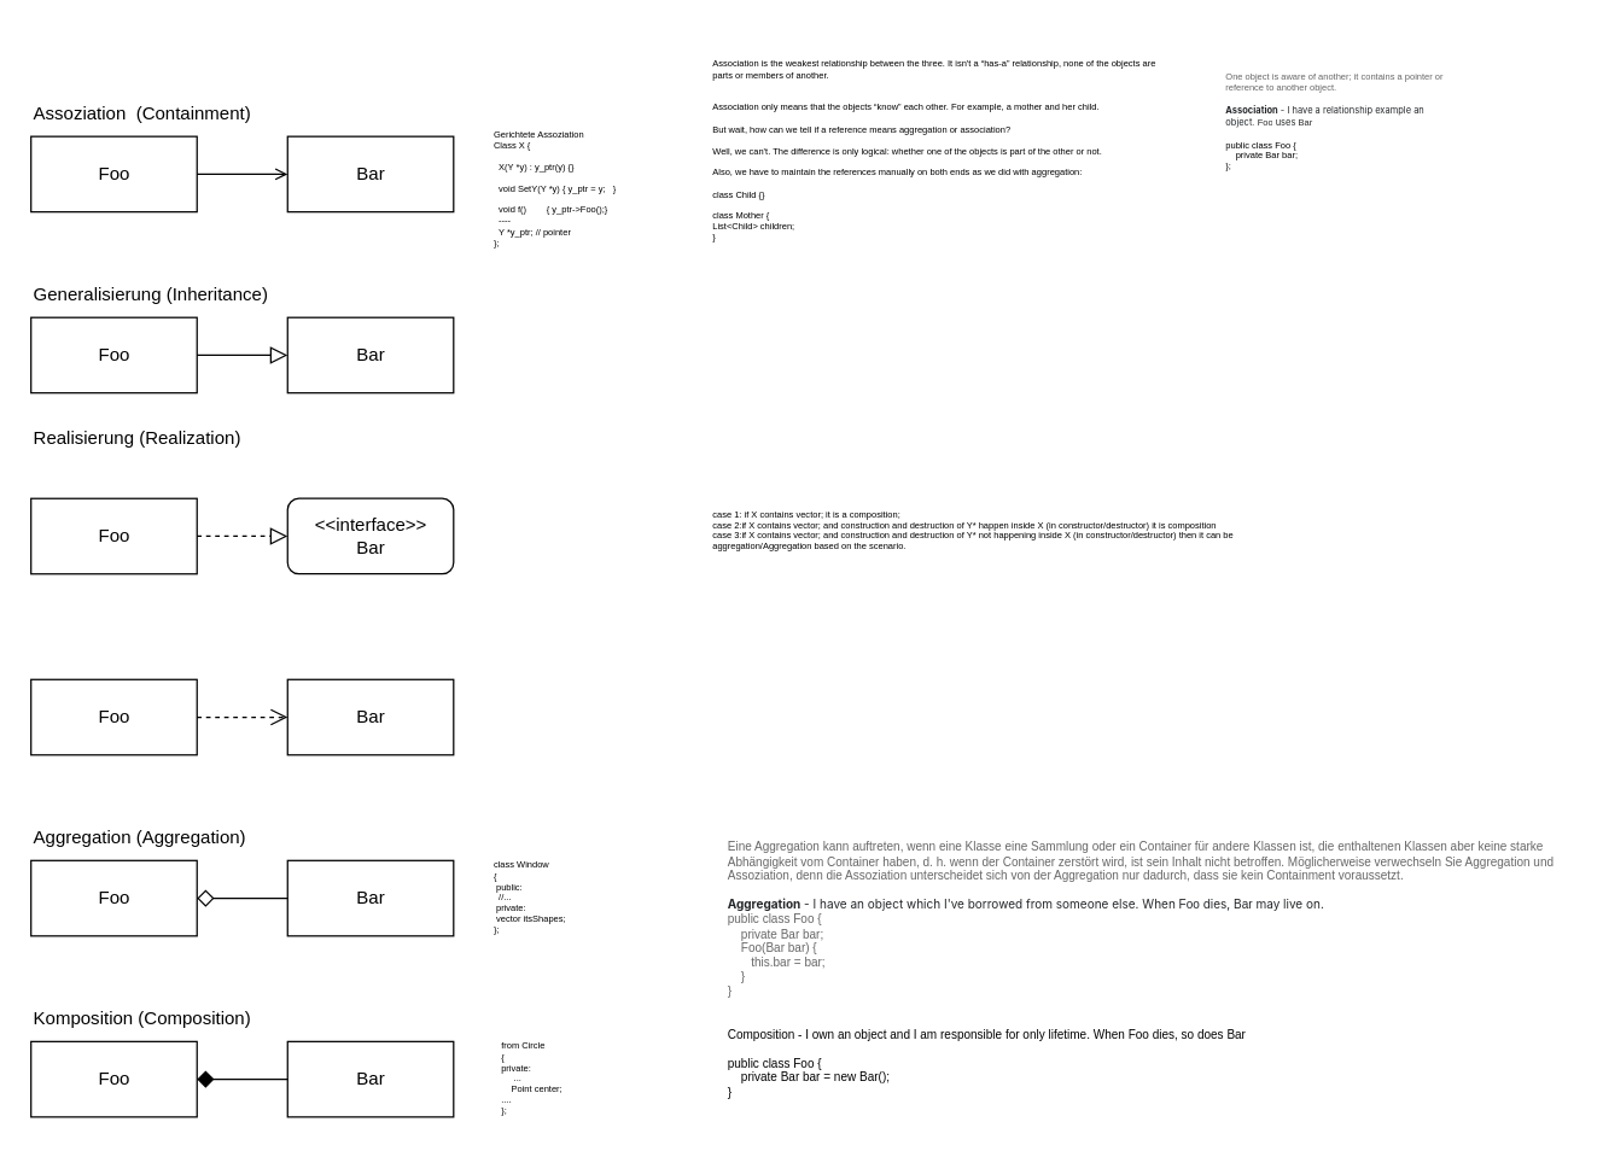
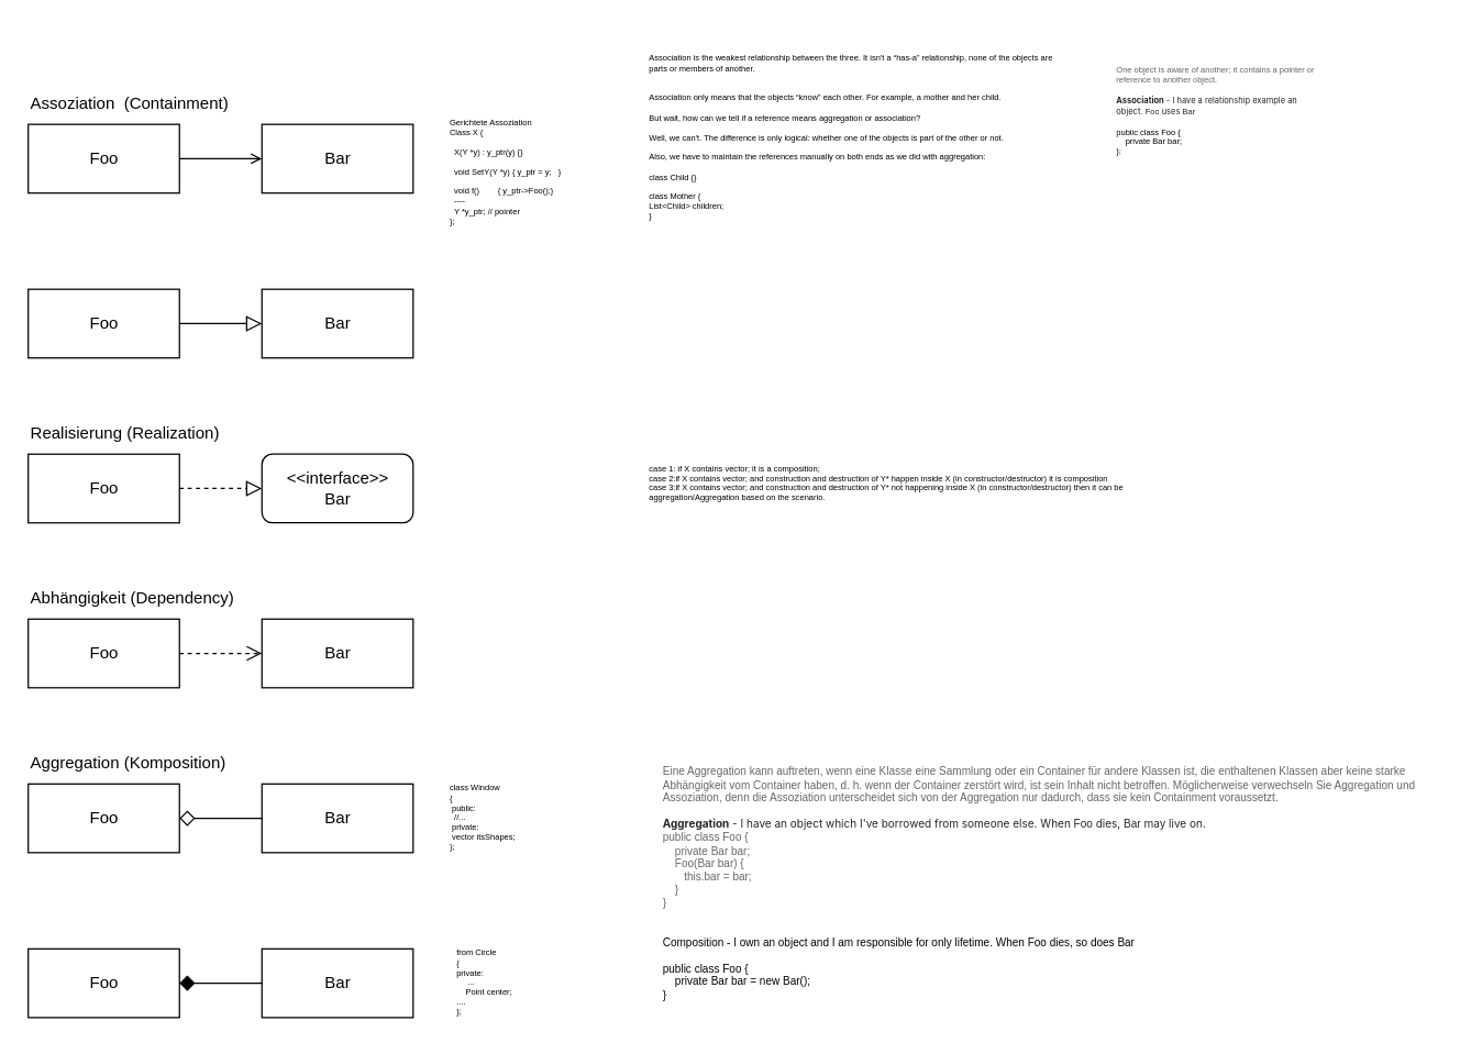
- <mxCell id="3" value="Generalisierung (Inheritance)" style="text;html=1;strokeColor=none;fillColor=none;align=left;verticalAlign=middle;whiteSpace=wrap;rounded=0;" parent="1" vertex="1"><mxGeometry x="20" y="180" width="290" height="30" as="geometry" /></mxCell>
- <mxCell id="7" value="Realisierung (Realization)" style="text;html=1;strokeColor=none;fillColor=none;align=left;verticalAlign=middle;whiteSpace=wrap;rounded=0;" parent="1" vertex="1"><mxGeometry x="20" y="275" width="290" height="30" as="geometry" /></mxCell>
+ <mxCell id="7" value="Realisierung (Realization)" style="text;html=1;strokeColor=none;fillColor=none;align=left;verticalAlign=middle;whiteSpace=wrap;rounded=0;" parent="1" vertex="1"><mxGeometry x="20" y="300" width="290" height="30" as="geometry" /></mxCell>
+ <mxCell id="4" value="Abhängigkeit (Dependency)" style="text;html=1;strokeColor=none;fillColor=none;align=left;verticalAlign=middle;whiteSpace=wrap;rounded=0;" parent="1" vertex="1"><mxGeometry x="20" y="420" width="290" height="30" as="geometry" /></mxCell>
- <mxCell id="5" value="Aggregation (Aggregation)" style="text;html=1;strokeColor=none;fillColor=none;align=left;verticalAlign=middle;whiteSpace=wrap;rounded=0;" parent="1" vertex="1"><mxGeometry x="20" y="540" width="290" height="30" as="geometry" /></mxCell>
+ <mxCell id="5" value="Aggregation (Komposition)" style="text;html=1;strokeColor=none;fillColor=none;align=left;verticalAlign=middle;whiteSpace=wrap;rounded=0;" parent="1" vertex="1"><mxGeometry x="20" y="540" width="290" height="30" as="geometry" /></mxCell>
- <mxCell id="6" value="Komposition (Composition)" style="text;html=1;strokeColor=none;fillColor=none;align=left;verticalAlign=middle;whiteSpace=wrap;rounded=0;" parent="1" vertex="1"><mxGeometry x="20" y="660" width="290" height="30" as="geometry" /></mxCell>
